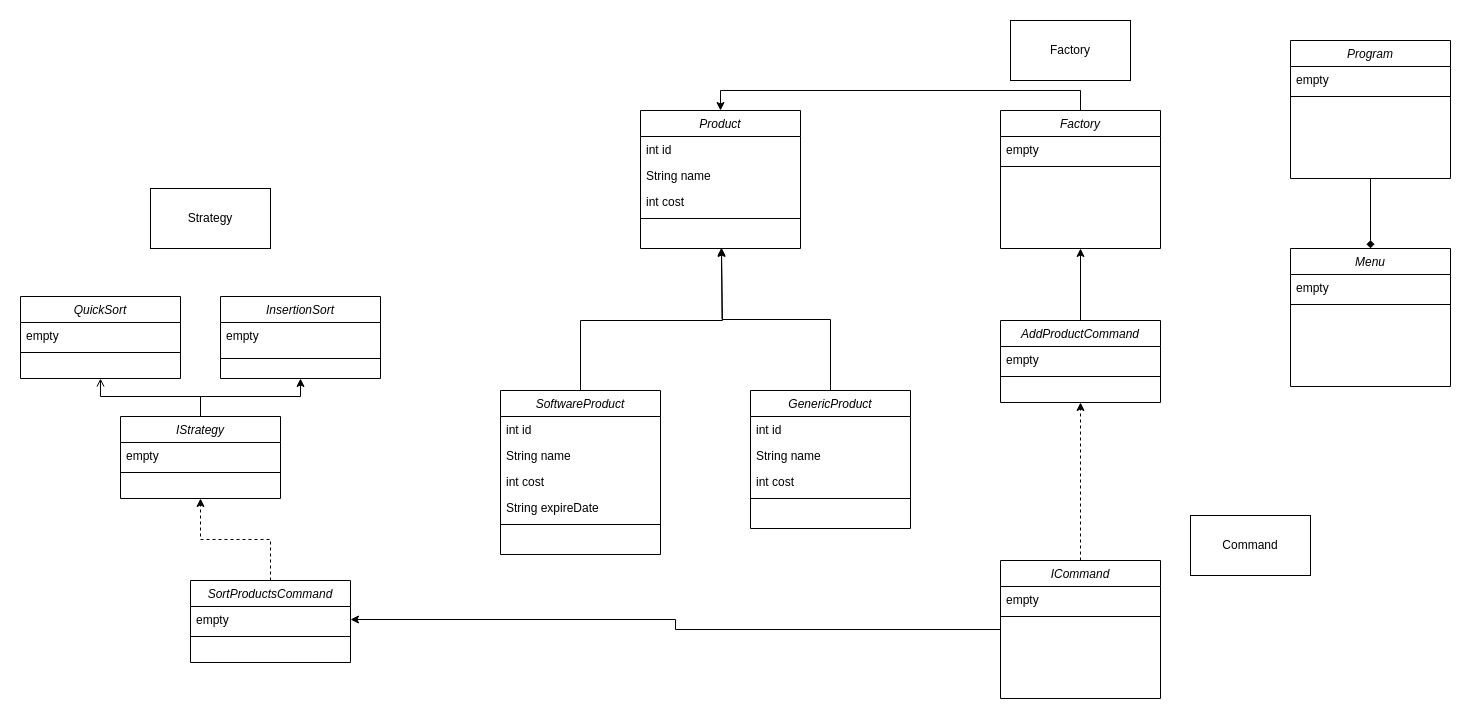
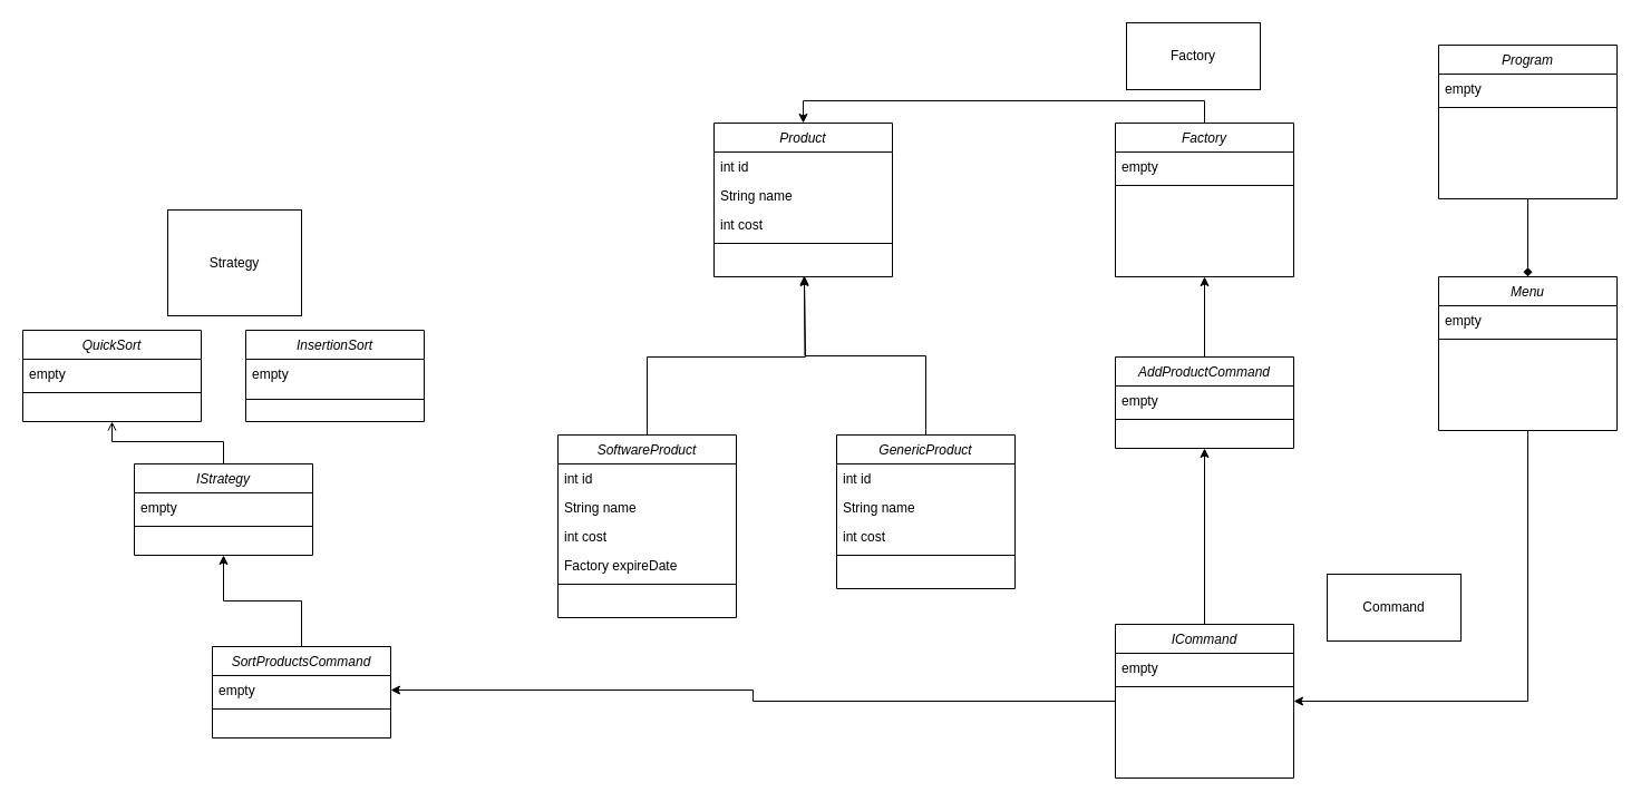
- <mxCell id="41" value="Strategy" style="rounded=0;whiteSpace=wrap;html=1;" vertex="1" parent="1"><mxGeometry x="150" y="188" width="120" height="60" as="geometry" /></mxCell>
+ <mxCell id="41" value="Strategy" style="rounded=0;whiteSpace=wrap;html=1;" vertex="1" parent="1"><mxGeometry x="150" y="188" width="120" height="95" as="geometry" /></mxCell>
- <mxCell id="48" style="edgeStyle=orthogonalEdgeStyle;rounded=0;orthogonalLoop=1;jettySize=auto;html=1;entryX=0.5;entryY=1;entryDx=0;entryDy=0;" edge="1" parent="1" source="50" target="45"><mxGeometry relative="1" as="geometry" /></mxCell>
- <mxCell id="20" style="edgeStyle=orthogonalEdgeStyle;rounded=0;orthogonalLoop=1;jettySize=auto;html=1;entryX=0.5;entryY=1;entryDx=0;entryDy=0;dashed=1;" edge="1" parent="1" source="22" target="38"><mxGeometry relative="1" as="geometry" /></mxCell>
+ <mxCell id="20" style="edgeStyle=orthogonalEdgeStyle;rounded=0;orthogonalLoop=1;jettySize=auto;html=1;entryX=0.5;entryY=1;entryDx=0;entryDy=0;" edge="1" parent="1" source="22" target="38"><mxGeometry relative="1" as="geometry" /></mxCell>
- <mxCell id="12" value="String expireDate" style="text;align=left;verticalAlign=top;spacingLeft=4;spacingRight=4;overflow=hidden;rotatable=0;points=[[0,0.5],[1,0.5]];portConstraint=eastwest;rounded=0;shadow=0;html=0;" vertex="1" parent="8"><mxGeometry y="104" width="160" height="26" as="geometry" /></mxCell>
+ <mxCell id="12" value="Factory expireDate" style="text;align=left;verticalAlign=top;spacingLeft=4;spacingRight=4;overflow=hidden;rotatable=0;points=[[0,0.5],[1,0.5]];portConstraint=eastwest;rounded=0;shadow=0;html=0;" vertex="1" parent="8"><mxGeometry y="104" width="160" height="26" as="geometry" /></mxCell>
- <mxCell id="53" value="" style="edgeStyle=orthogonalEdgeStyle;rounded=0;orthogonalLoop=1;jettySize=auto;html=1;entryX=0.5;entryY=1;entryDx=0;entryDy=0;dashed=1;" edge="1" parent="1" source="54" target="50"><mxGeometry relative="1" as="geometry" /></mxCell>
+ <mxCell id="53" value="" style="edgeStyle=orthogonalEdgeStyle;rounded=0;orthogonalLoop=1;jettySize=auto;html=1;entryX=0.5;entryY=1;entryDx=0;entryDy=0;" edge="1" parent="1" source="54" target="50"><mxGeometry relative="1" as="geometry" /></mxCell>
+ <mxCell id="29" style="edgeStyle=orthogonalEdgeStyle;rounded=0;orthogonalLoop=1;jettySize=auto;html=1;entryX=1;entryY=0.5;entryDx=0;entryDy=0;exitX=0.5;exitY=1;exitDx=0;exitDy=0;" edge="1" parent="1" source="30" target="22"><mxGeometry relative="1" as="geometry" /></mxCell>
